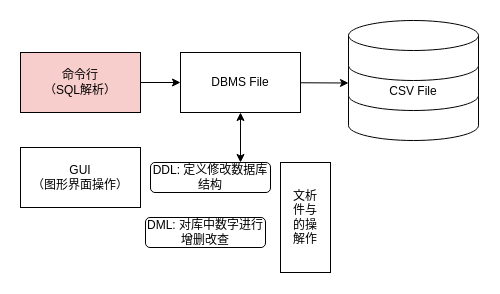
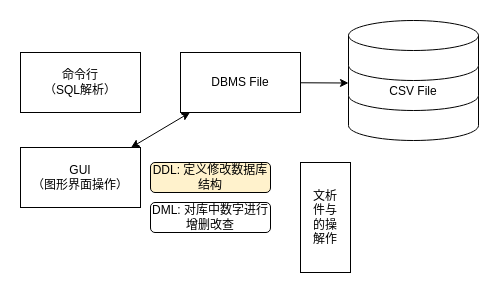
- <mxCell id="5" value="命令行&lt;div&gt;（SQL解析）&lt;/div&gt;" style="rounded=0;whiteSpace=wrap;html=1;fillColor=#f8cecc;" vertex="1" parent="1"><mxGeometry x="20" y="52" width="120" height="60" as="geometry" /></mxCell>
+ <mxCell id="5" value="命令行&lt;div&gt;（SQL解析）&lt;/div&gt;" style="rounded=0;whiteSpace=wrap;html=1;" vertex="1" parent="1"><mxGeometry x="20" y="52" width="120" height="60" as="geometry" /></mxCell>
- <mxCell id="4" style="edgeStyle=none;html=1;entryX=0;entryY=0.5;entryDx=0;entryDy=0;" edge="1" parent="1" source="5" target="3"><mxGeometry relative="1" as="geometry" /></mxCell>
- <mxCell id="2" style="edgeStyle=none;html=1;entryX=0.75;entryY=0;entryDx=0;entryDy=0;startArrow=classic;startFill=1;" edge="1" parent="1" source="3" target="7"><mxGeometry relative="1" as="geometry" /></mxCell>
+ <mxCell id="2" style="edgeStyle=none;html=1;startArrow=classic;startFill=1;" edge="1" parent="1" source="3" target="6"><mxGeometry relative="1" as="geometry" /></mxCell>
- <mxCell id="7" value="DDL: 定义修改数据库结构" style="rounded=1;whiteSpace=wrap;html=1;" vertex="1" parent="1"><mxGeometry x="150" y="162" width="120" height="30" as="geometry" /></mxCell>
+ <mxCell id="7" value="DDL: 定义修改数据库结构" style="rounded=1;whiteSpace=wrap;html=1;fillColor=#fff2cc;" vertex="1" parent="1"><mxGeometry x="150" y="162" width="120" height="30" as="geometry" /></mxCell>
- <mxCell id="9" value="文析&lt;div&gt;件与&lt;/div&gt;&lt;div&gt;的操&lt;/div&gt;&lt;div&gt;解作&lt;/div&gt;" style="rounded=0;whiteSpace=wrap;html=1;" vertex="1" parent="1"><mxGeometry x="280" y="162" width="50" height="110" as="geometry" /></mxCell>
+ <mxCell id="9" value="文析&lt;div&gt;件与&lt;/div&gt;&lt;div&gt;的操&lt;/div&gt;&lt;div&gt;解作&lt;/div&gt;" style="rounded=0;whiteSpace=wrap;html=1;" vertex="1" parent="1"><mxGeometry x="300" y="162" width="50" height="110" as="geometry" /></mxCell>
- <mxCell id="8" value="DML: 对库中数字进行增删改查" style="rounded=1;whiteSpace=wrap;html=1;" vertex="1" parent="1"><mxGeometry x="145" y="217" width="120" height="30" as="geometry" /></mxCell>
+ <mxCell id="8" value="DML: 对库中数字进行增删改查" style="rounded=1;whiteSpace=wrap;html=1;" vertex="1" parent="1"><mxGeometry x="150" y="202" width="120" height="30" as="geometry" /></mxCell>
